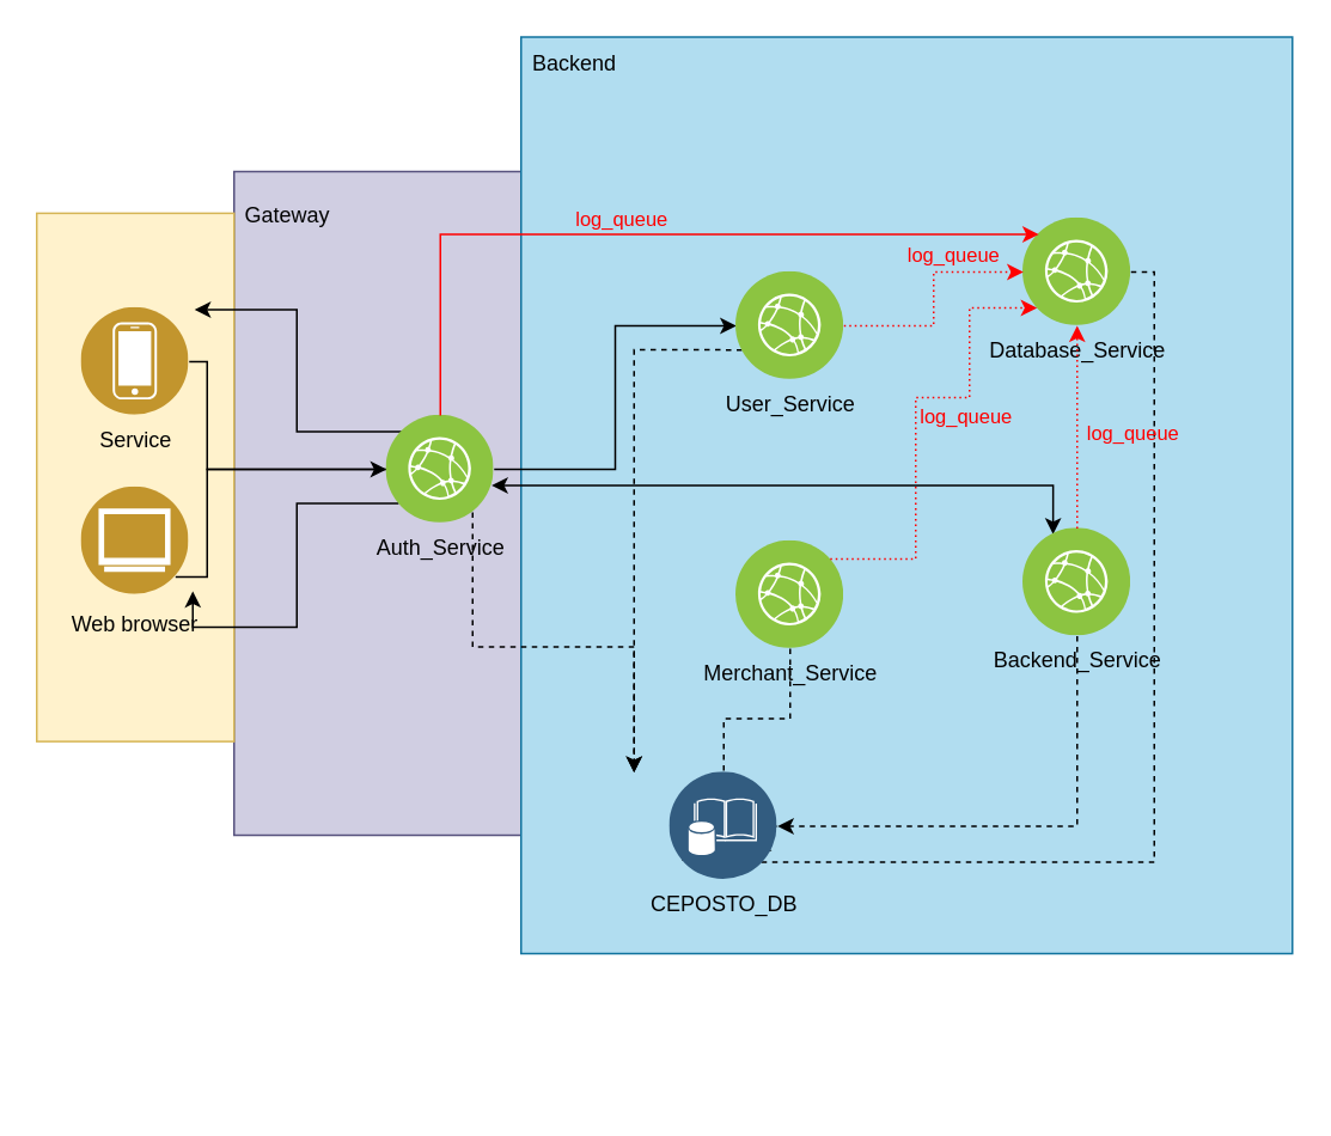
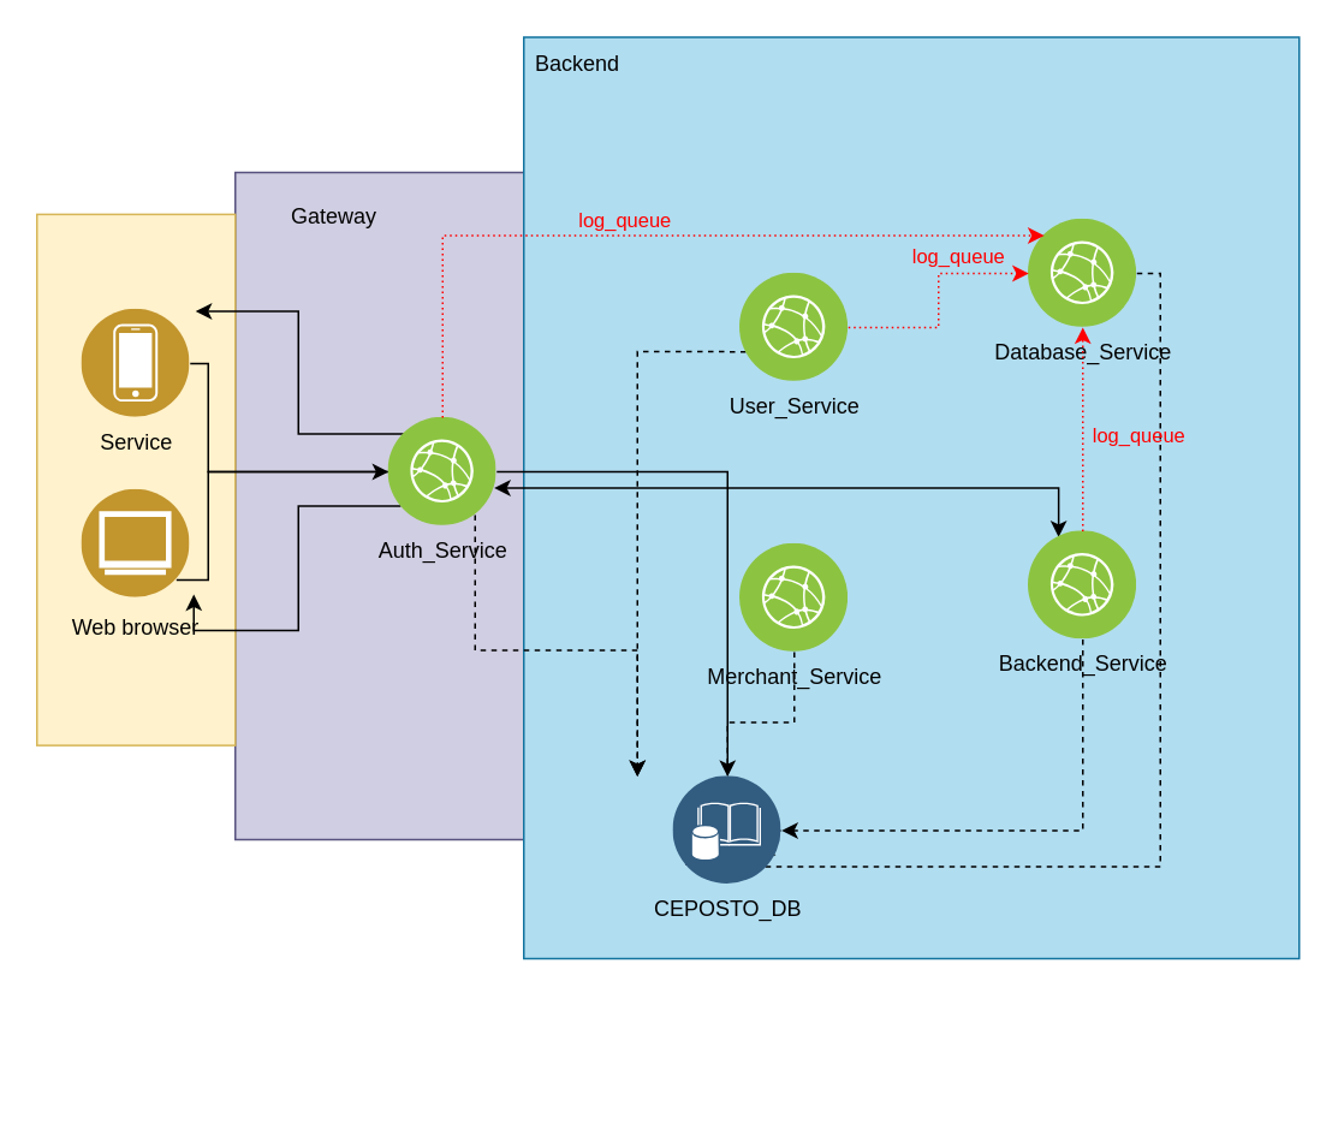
- <mxCell id="37" value="Gateway" style="text;html=1;strokeColor=none;fillColor=none;align=center;verticalAlign=middle;whiteSpace=wrap;rounded=0;labelBackgroundColor=none;labelBorderColor=none;fontColor=#030303;" vertex="1" parent="34"><mxGeometry x="130" y="105" width="60" height="30" as="geometry" /></mxCell>
+ <mxCell id="37" value="Gateway" style="text;html=1;strokeColor=none;fillColor=none;align=center;verticalAlign=middle;whiteSpace=wrap;rounded=0;labelBackgroundColor=none;labelBorderColor=none;fontColor=#030303;" vertex="1" parent="34"><mxGeometry x="155" y="105" width="60" height="30" as="geometry" /></mxCell>
- <mxCell id="26" style="edgeStyle=orthogonalEdgeStyle;rounded=0;orthogonalLoop=1;jettySize=auto;html=1;dashed=0;dashPattern=1 2;labelBackgroundColor=none;fontColor=#FF0000;strokeColor=#FF0000;" edge="1" parent="25" source="21" target="23"><mxGeometry relative="1" as="geometry"><Array as="points"><mxPoint x="245" y="130" /></Array></mxGeometry></mxCell>
+ <mxCell id="26" style="edgeStyle=orthogonalEdgeStyle;rounded=0;orthogonalLoop=1;jettySize=auto;html=1;dashed=1;dashPattern=1 2;labelBackgroundColor=none;fontColor=#FF0000;strokeColor=#FF0000;" edge="1" parent="25" source="21" target="23"><mxGeometry relative="1" as="geometry"><Array as="points"><mxPoint x="245" y="130" /></Array></mxGeometry></mxCell>
- <mxCell id="14" style="edgeStyle=orthogonalEdgeStyle;rounded=0;orthogonalLoop=1;jettySize=auto;html=1;entryX=0;entryY=0.5;entryDx=0;entryDy=0;fontColor=#030303;strokeColor=#000000;" edge="1" parent="12" source="21" target="22"><mxGeometry relative="1" as="geometry" /></mxCell>
+ <mxCell id="14" style="edgeStyle=orthogonalEdgeStyle;rounded=0;orthogonalLoop=1;jettySize=auto;html=1;fontColor=#030303;strokeColor=#000000;" edge="1" parent="12" source="21" target="11"><mxGeometry relative="1" as="geometry" /></mxCell>
- <mxCell id="30" style="edgeStyle=orthogonalEdgeStyle;rounded=0;orthogonalLoop=1;jettySize=auto;html=1;dashed=1;dashPattern=1 2;fontColor=default;startArrow=none;startFill=0;strokeColor=#FF0000;" edge="1" parent="25" source="20" target="23"><mxGeometry relative="1" as="geometry"><Array as="points"><mxPoint x="510" y="311" /><mxPoint x="510" y="221" /><mxPoint x="540" y="221" /><mxPoint x="540" y="171" /></Array></mxGeometry></mxCell>
- <mxCell id="31" value="log_queue" style="edgeLabel;html=1;align=center;verticalAlign=middle;resizable=0;points=[];fontColor=#FF0000;labelBackgroundColor=none;" vertex="1" connectable="0" parent="30"><mxGeometry x="0.29" y="-4" relative="1" as="geometry"><mxPoint y="6" as="offset" /></mxGeometry></mxCell>
